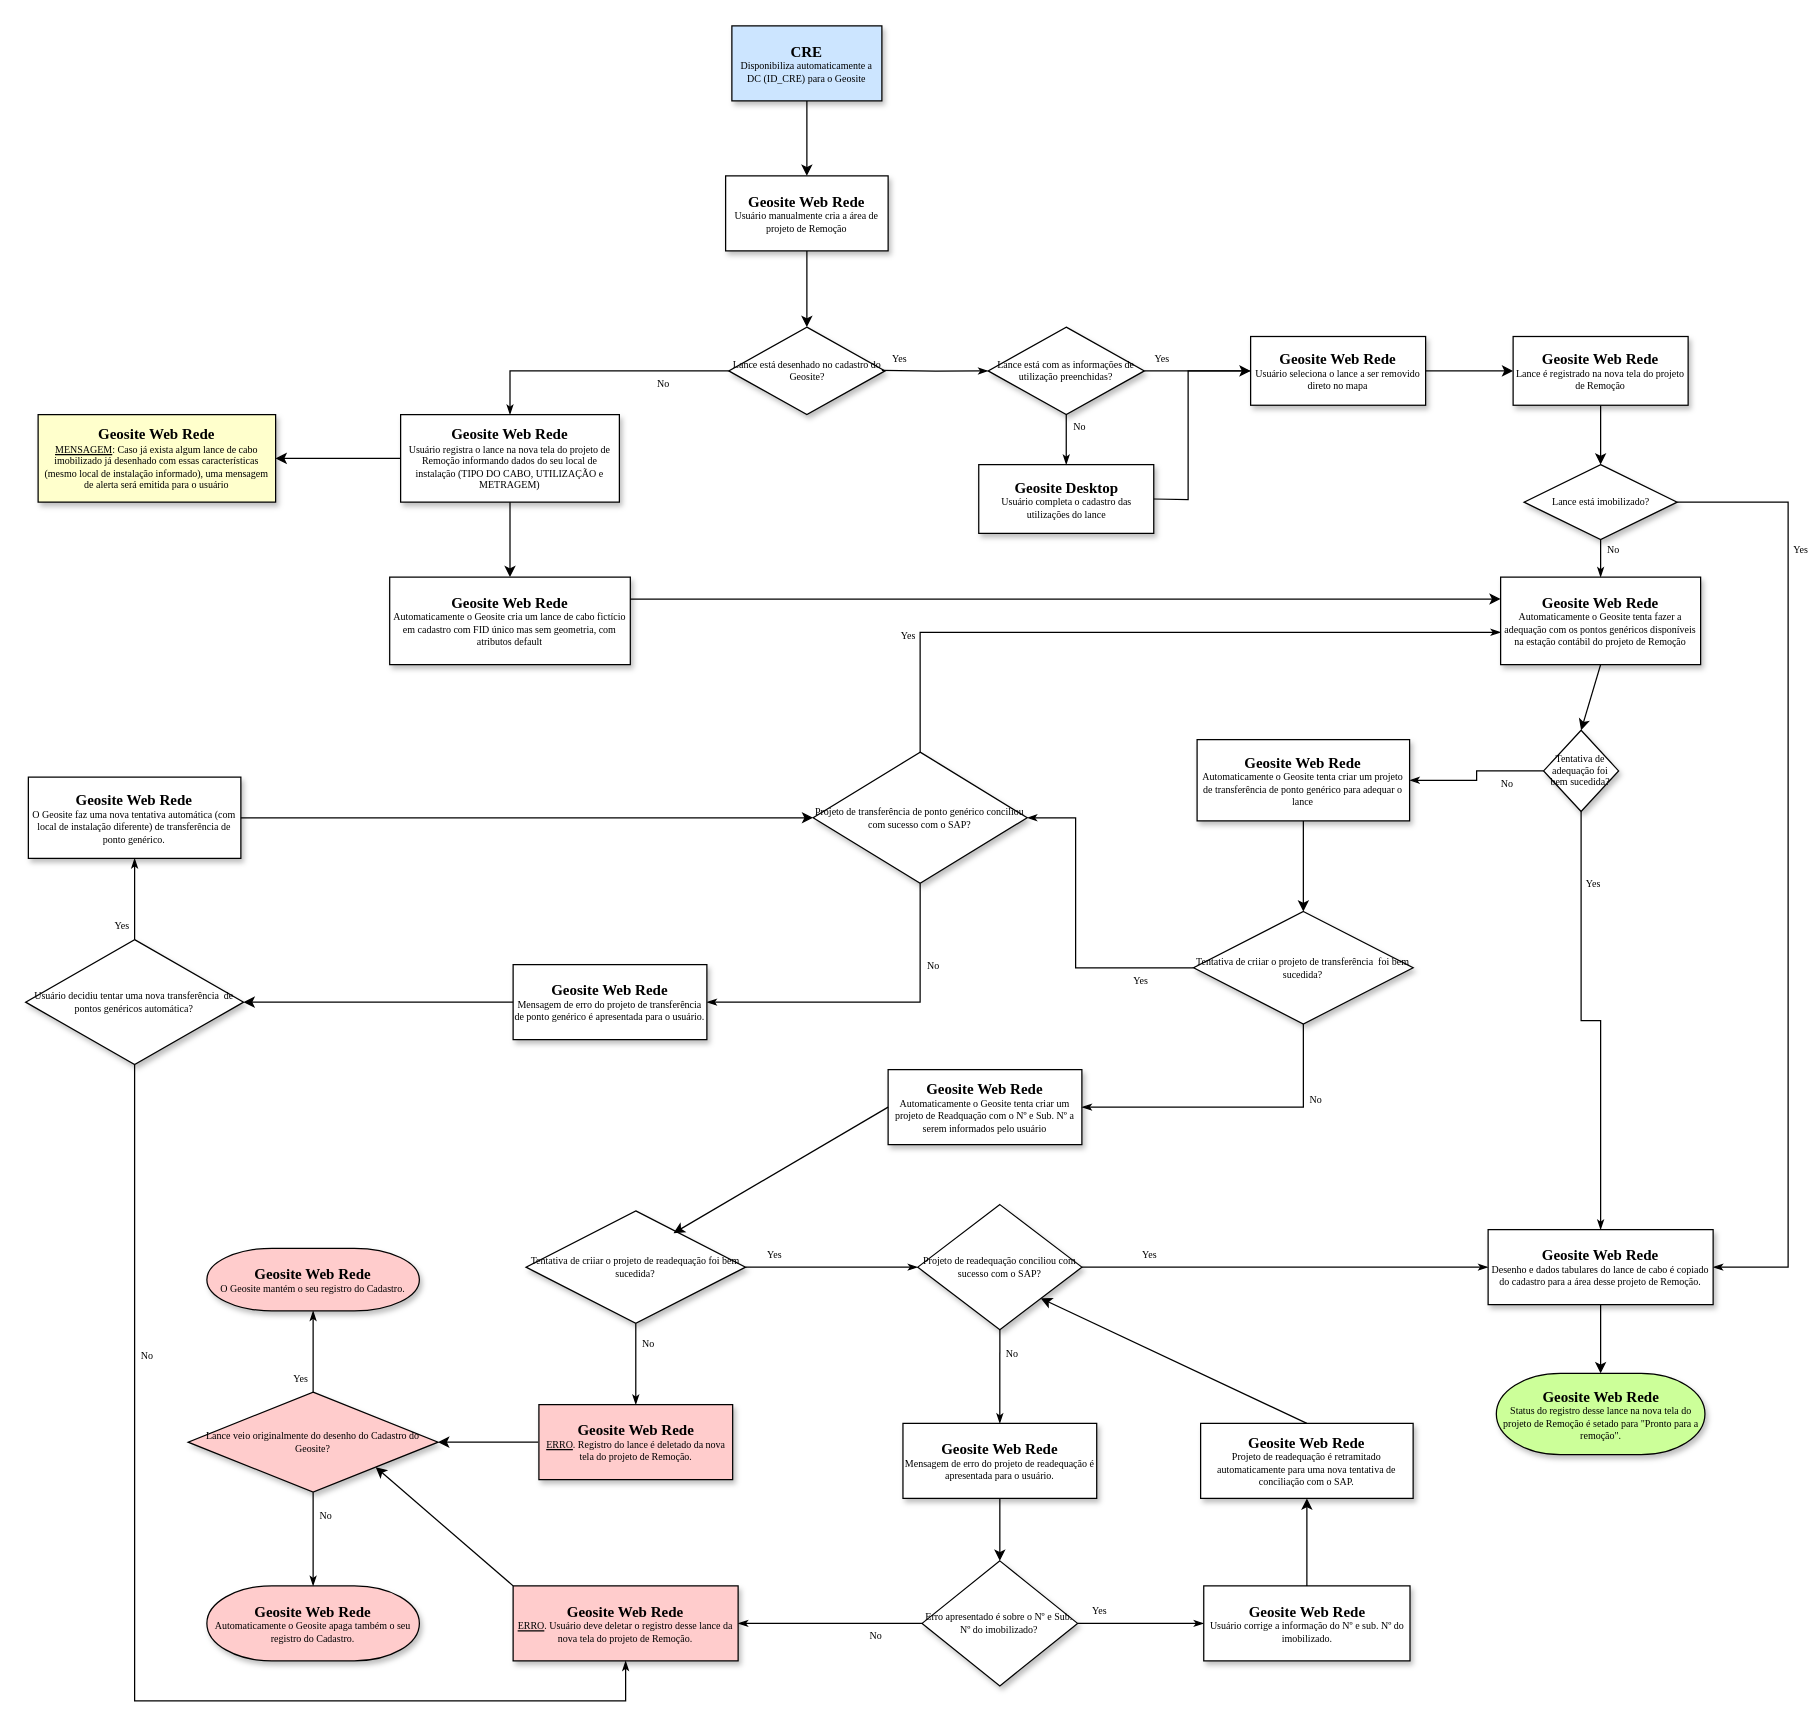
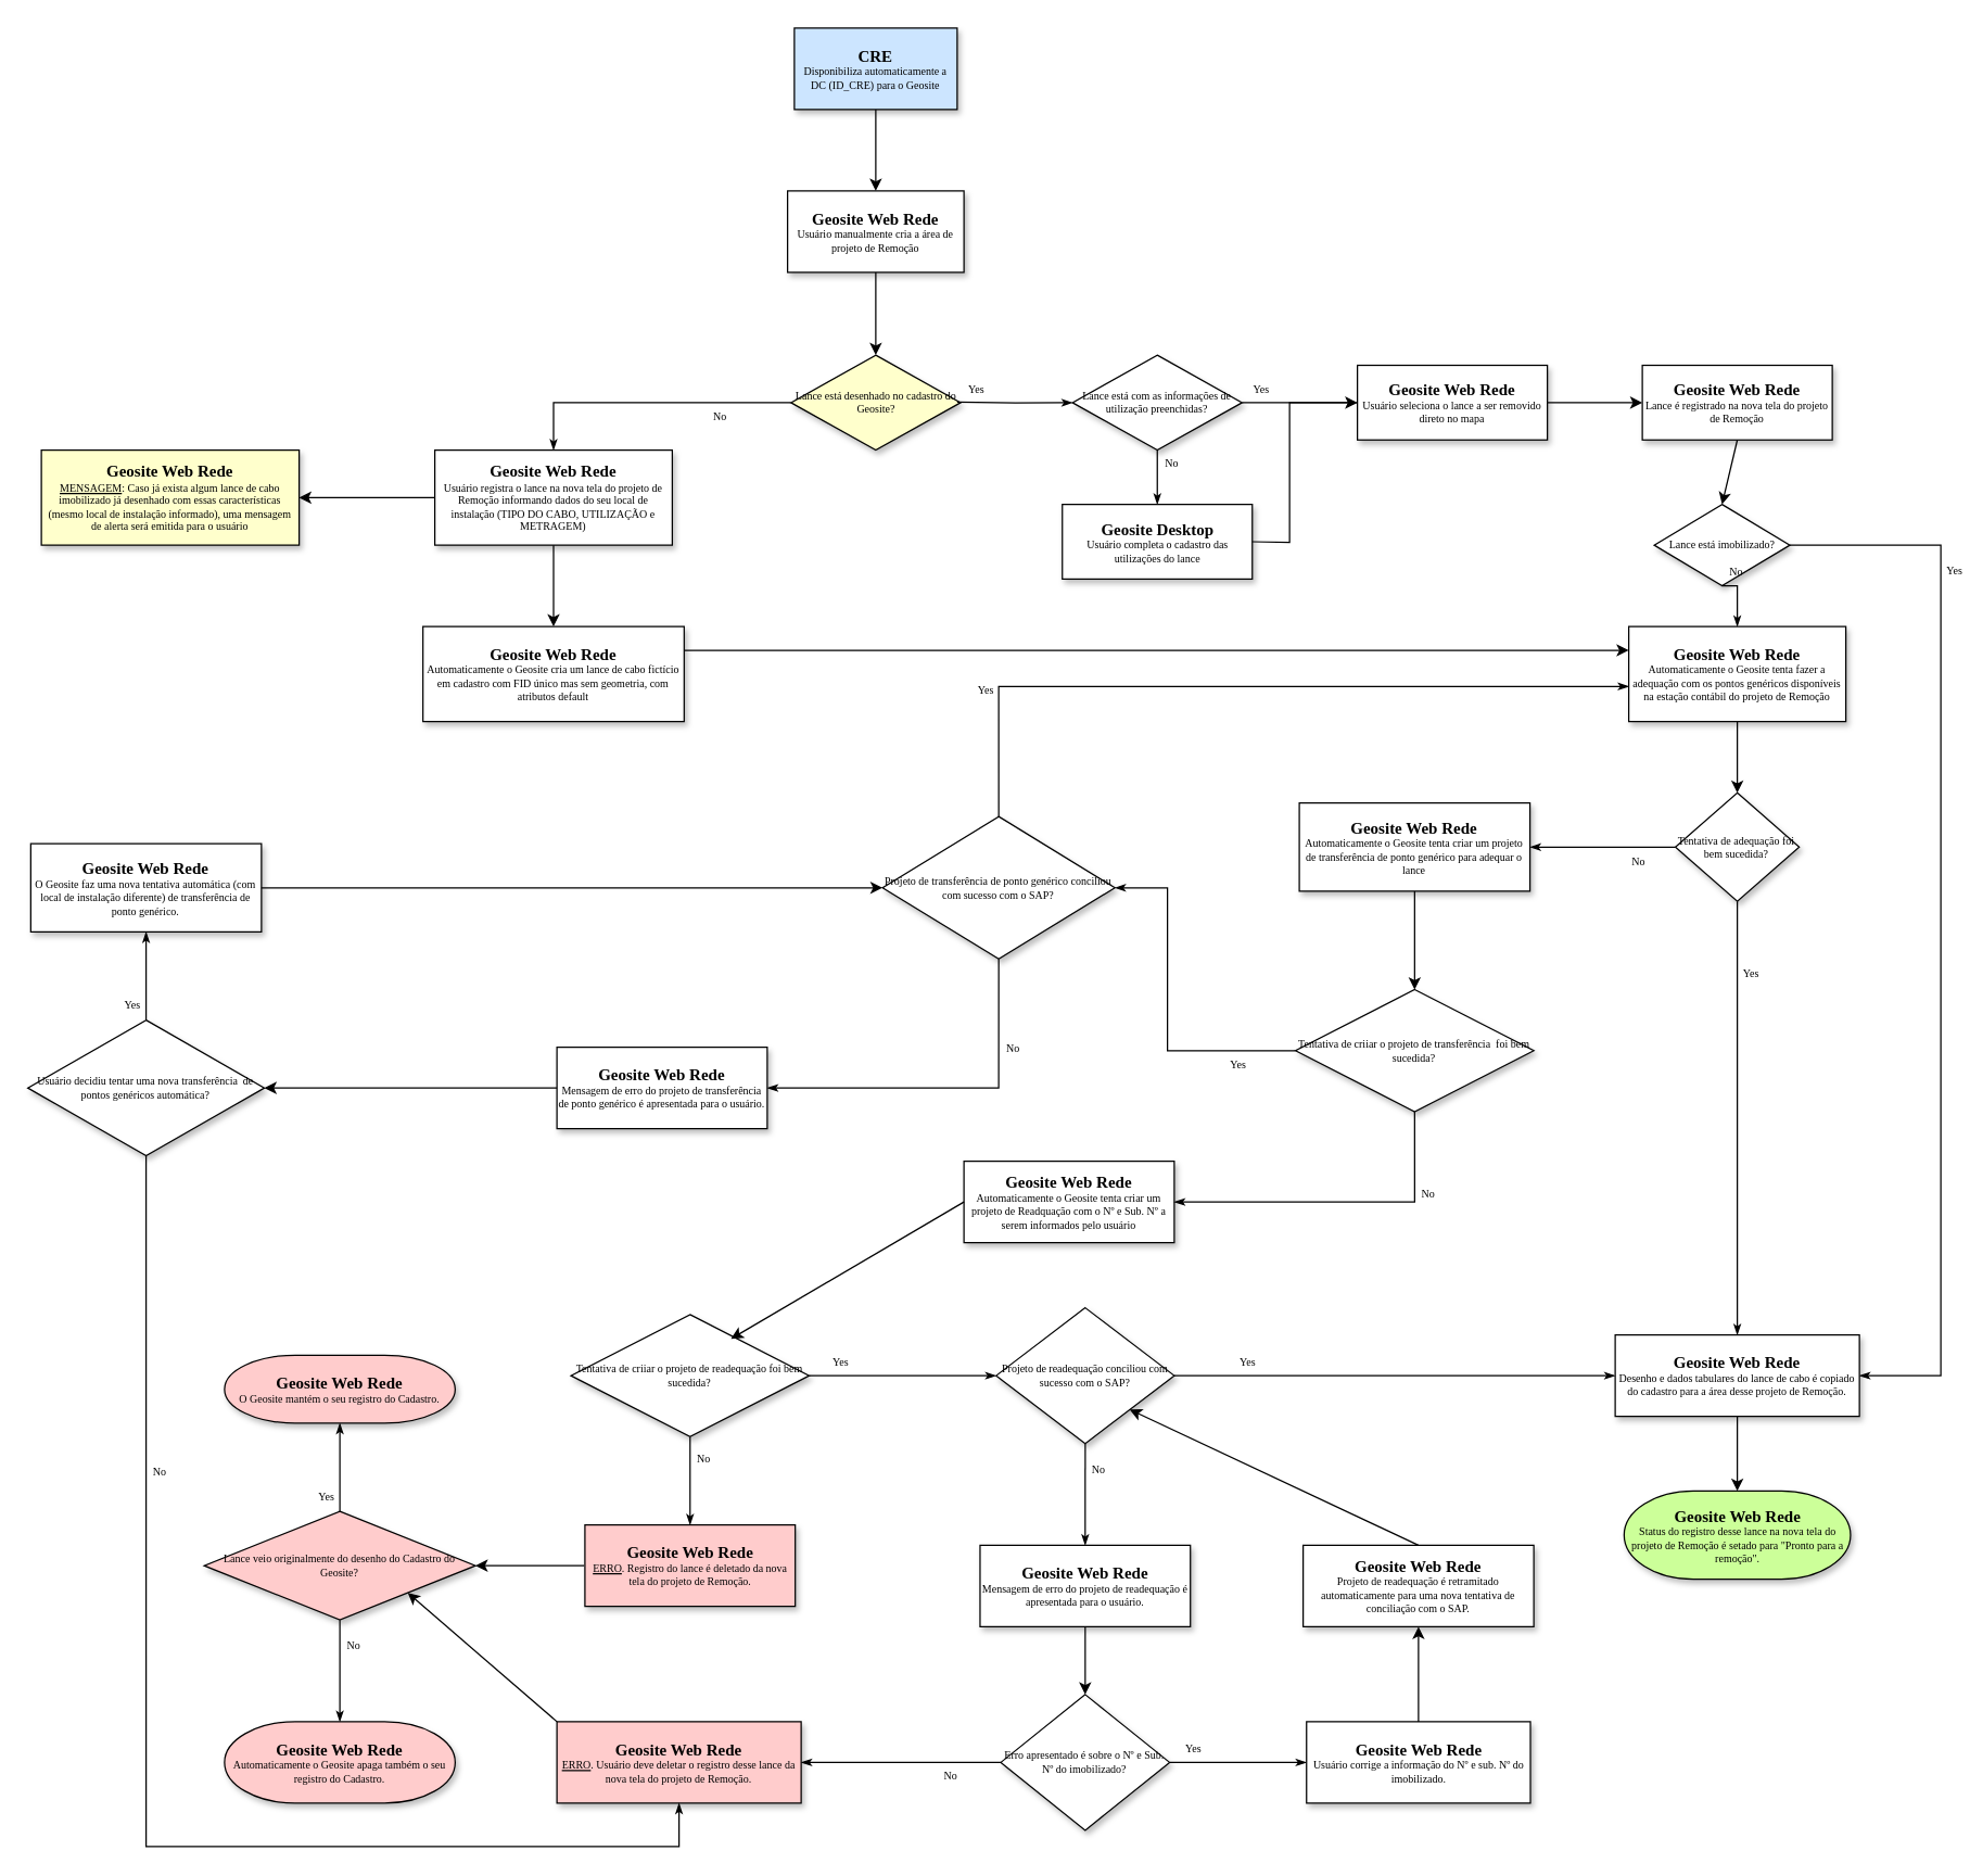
- <mxCell id="5" value="Lance está desenhado no cadastro do Geosite?" style="rhombus;whiteSpace=wrap;html=1;rounded=0;shadow=1;labelBackgroundColor=none;strokeWidth=1;fontFamily=Verdana;fontSize=8;align=center;" parent="1" vertex="1"><mxGeometry x="582.5" y="261" width="125" height="70" as="geometry" /></mxCell>
+ <mxCell id="5" value="Lance está desenhado no cadastro do Geosite?" style="rhombus;whiteSpace=wrap;html=1;rounded=0;shadow=1;labelBackgroundColor=none;strokeWidth=1;fontFamily=Verdana;fontSize=8;align=center;fillColor=#ffffcc;" parent="1" vertex="1"><mxGeometry x="582.5" y="261" width="125" height="70" as="geometry" /></mxCell>
- <mxCell id="15" value="Lance está imobilizado?" style="rhombus;whiteSpace=wrap;html=1;rounded=0;shadow=1;labelBackgroundColor=none;strokeWidth=1;fontFamily=Verdana;fontSize=8;align=center;" parent="1" vertex="1"><mxGeometry x="1218.75" y="371" width="122.5" height="60" as="geometry" /></mxCell>
+ <mxCell id="15" value="Lance está imobilizado?" style="rhombus;whiteSpace=wrap;html=1;rounded=0;shadow=1;labelBackgroundColor=none;strokeWidth=1;fontFamily=Verdana;fontSize=8;align=center;" parent="1" vertex="1"><mxGeometry x="1218.75" y="371" width="100" height="60" as="geometry" /></mxCell>
- <mxCell id="22" value="Tentativa de adequação foi bem sucedida?" style="rhombus;whiteSpace=wrap;html=1;rounded=0;shadow=1;labelBackgroundColor=none;strokeWidth=1;fontFamily=Verdana;fontSize=8;align=center;" parent="1" vertex="1"><mxGeometry x="1234.38" y="583.5" width="60" height="65" as="geometry" /></mxCell>
+ <mxCell id="22" value="Tentativa de adequação foi bem sucedida?" style="rhombus;whiteSpace=wrap;html=1;rounded=0;shadow=1;labelBackgroundColor=none;strokeWidth=1;fontFamily=Verdana;fontSize=8;align=center;" parent="1" vertex="1"><mxGeometry x="1234.38" y="583.5" width="91.25" height="80" as="geometry" /></mxCell>
